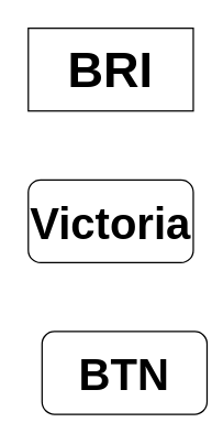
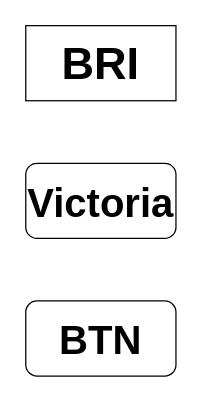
- <mxCell id="4" value="&lt;font style=&quot;font-size: 32px&quot;&gt;BTN&lt;/font&gt;" style="rounded=1;whiteSpace=wrap;html=1;fontSize=36;fontStyle=1" vertex="1" parent="1"><mxGeometry x="30" y="240" width="120" height="60" as="geometry" /></mxCell>
+ <mxCell id="4" value="&lt;font style=&quot;font-size: 32px&quot;&gt;BTN&lt;/font&gt;" style="rounded=1;whiteSpace=wrap;html=1;fontSize=36;fontStyle=1" vertex="1" parent="1"><mxGeometry x="20" y="240" width="120" height="60" as="geometry" /></mxCell>
